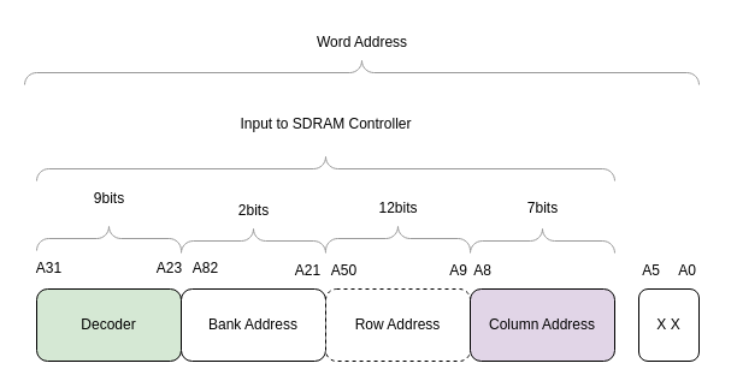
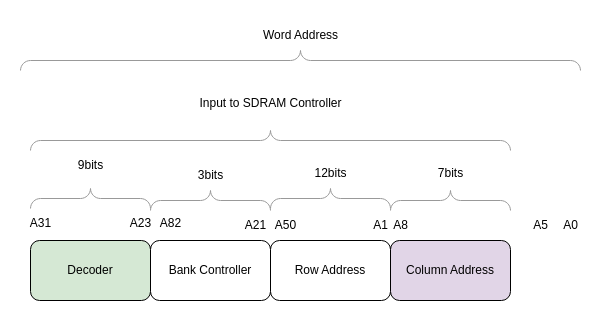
- <mxCell id="17" value="2bits" style="text;html=1;align=center;verticalAlign=middle;resizable=0;points=[];autosize=1;strokeColor=none;fillColor=none;" vertex="1" parent="1"><mxGeometry x="185" y="160" width="50" height="30" as="geometry" /></mxCell>
+ <mxCell id="17" value="3bits" style="text;html=1;align=center;verticalAlign=middle;resizable=0;points=[];autosize=1;strokeColor=none;fillColor=none;" vertex="1" parent="1"><mxGeometry x="185" y="160" width="50" height="30" as="geometry" /></mxCell>
- <mxCell id="12" value="A9" style="text;html=1;align=center;verticalAlign=middle;resizable=0;points=[];autosize=1;strokeColor=none;fillColor=none;" vertex="1" parent="1"><mxGeometry x="360" y="210" width="40" height="30" as="geometry" /></mxCell>
+ <mxCell id="12" value="A1" style="text;html=1;align=center;verticalAlign=middle;resizable=0;points=[];autosize=1;strokeColor=none;fillColor=none;" vertex="1" parent="1"><mxGeometry x="360" y="210" width="40" height="30" as="geometry" /></mxCell>
- <mxCell id="3" value="Bank Address" style="rounded=1;whiteSpace=wrap;html=1;" vertex="1" parent="1"><mxGeometry x="150" y="240" width="120" height="60" as="geometry" /></mxCell>
+ <mxCell id="3" value="Bank Controller" style="rounded=1;whiteSpace=wrap;html=1;" vertex="1" parent="1"><mxGeometry x="150" y="240" width="120" height="60" as="geometry" /></mxCell>
- <mxCell id="5" value="Row Address" style="rounded=1;whiteSpace=wrap;html=1;dashed=1;" vertex="1" parent="1"><mxGeometry x="270" y="240" width="120" height="60" as="geometry" /></mxCell>
+ <mxCell id="5" value="Row Address" style="rounded=1;whiteSpace=wrap;html=1;" vertex="1" parent="1"><mxGeometry x="270" y="240" width="120" height="60" as="geometry" /></mxCell>
- <mxCell id="4" value="X X" style="rounded=1;whiteSpace=wrap;html=1;" vertex="1" parent="1"><mxGeometry x="530" y="240" width="50" height="60" as="geometry" /></mxCell>
